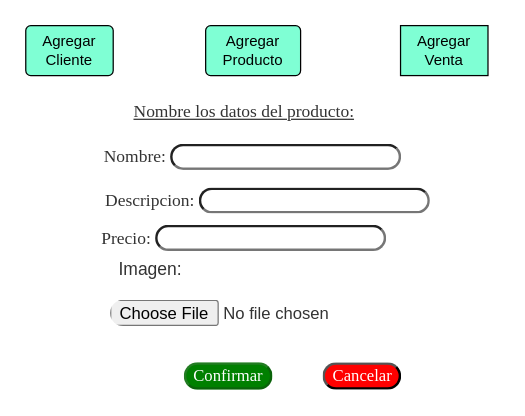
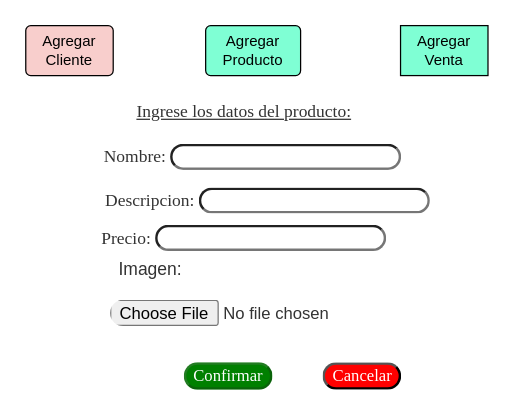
- <mxCell id="4" value="Agregar&lt;br&gt;Cliente" style="rounded=1;arcSize=10;whiteSpace=wrap;html=1;align=center;fillColor=#7fffd4;" vertex="1" parent="1"><mxGeometry x="20" y="20" width="70" height="40" as="geometry" /></mxCell>
+ <mxCell id="4" value="Agregar&lt;br&gt;Cliente" style="rounded=1;arcSize=10;whiteSpace=wrap;html=1;align=center;fillColor=#f8cecc;" vertex="1" parent="1"><mxGeometry x="20" y="20" width="70" height="40" as="geometry" /></mxCell>
- <mxCell id="5" value="&lt;u style=&quot;font-family: &amp;#34;verdana&amp;#34; ; color: rgb(51 , 51 , 51) ; font-size: 14px&quot;&gt;Nombre los datos del producto:&lt;/u&gt;" style="text;html=1;strokeColor=none;fillColor=none;align=center;verticalAlign=middle;whiteSpace=wrap;rounded=0;" vertex="1" parent="1"><mxGeometry x="60" y="80" width="270" height="20" as="geometry" /></mxCell>
+ <mxCell id="5" value="&lt;u style=&quot;font-family: &amp;#34;verdana&amp;#34; ; color: rgb(51 , 51 , 51) ; font-size: 14px&quot;&gt;Ingrese los datos del producto:&lt;/u&gt;" style="text;html=1;strokeColor=none;fillColor=none;align=center;verticalAlign=middle;whiteSpace=wrap;rounded=0;" vertex="1" parent="1"><mxGeometry x="60" y="80" width="270" height="20" as="geometry" /></mxCell>
